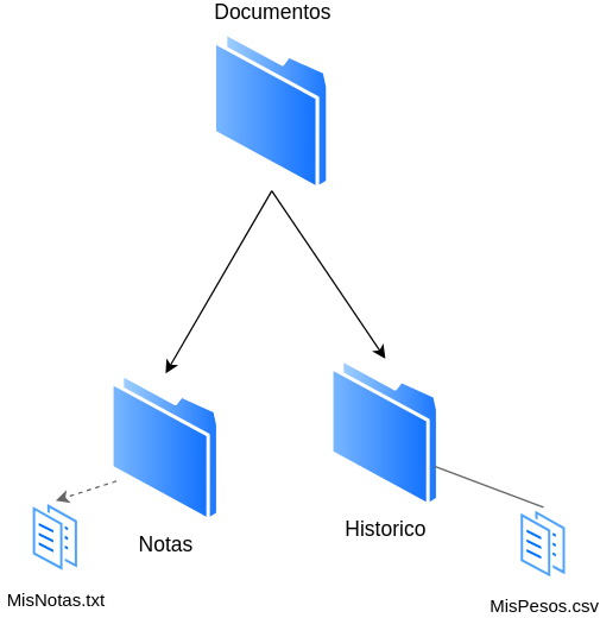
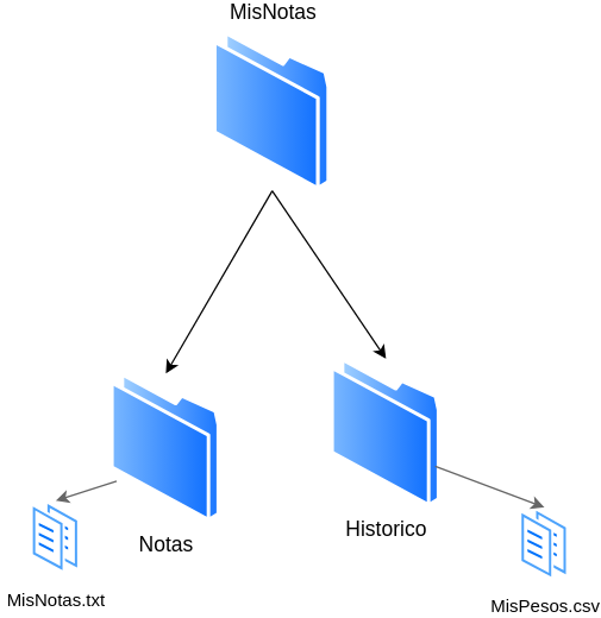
- <mxCell id="4" value="Documentos&lt;br style=&quot;font-size: 14px;&quot;&gt;" style="aspect=fixed;perimeter=ellipsePerimeter;html=1;align=center;shadow=0;dashed=0;spacingTop=-135;image;image=img/lib/active_directory/folder.svg;verticalAlign=top;fontSize=14;horizontal=1;labelBorderColor=none;labelBackgroundColor=none;fontColor=#000000;imageBorder=none;strokeWidth=1;perimeterSpacing=0;" parent="1" vertex="1"><mxGeometry x="143" y="20" width="79" height="107" as="geometry" /></mxCell>
+ <mxCell id="4" value="MisNotas&lt;br style=&quot;font-size: 14px;&quot;&gt;" style="aspect=fixed;perimeter=ellipsePerimeter;html=1;align=center;shadow=0;dashed=0;spacingTop=-135;image;image=img/lib/active_directory/folder.svg;verticalAlign=top;fontSize=14;horizontal=1;labelBorderColor=none;labelBackgroundColor=none;fontColor=#000000;imageBorder=none;strokeWidth=1;perimeterSpacing=0;" parent="1" vertex="1"><mxGeometry x="143" y="20" width="79" height="107" as="geometry" /></mxCell>
- <mxCell id="9" value="" style="endArrow=classic;html=1;fontSize=14;fontColor=#000000;entryX=0.5;entryY=0;entryDx=0;entryDy=0;exitX=0;exitY=0.75;exitDx=0;exitDy=0;fillColor=#f5f5f5;strokeColor=#666666;dashed=1;" parent="1" source="3" target="8" edge="1"><mxGeometry width="50" height="50" relative="1" as="geometry"><mxPoint x="29" y="310" as="sourcePoint" /><mxPoint x="29" y="270" as="targetPoint" /></mxGeometry></mxCell>
+ <mxCell id="9" value="" style="endArrow=classic;html=1;fontSize=14;fontColor=#000000;entryX=0.5;entryY=0;entryDx=0;entryDy=0;exitX=0;exitY=0.75;exitDx=0;exitDy=0;fillColor=#f5f5f5;strokeColor=#666666;" parent="1" source="3" target="8" edge="1"><mxGeometry width="50" height="50" relative="1" as="geometry"><mxPoint x="29" y="310" as="sourcePoint" /><mxPoint x="29" y="270" as="targetPoint" /></mxGeometry></mxCell>
- <mxCell id="10" value="" style="endArrow=none;html=1;fontSize=14;fontColor=#000000;exitX=1;exitY=0.75;exitDx=0;exitDy=0;entryX=0.5;entryY=0;entryDx=0;entryDy=0;fillColor=#f5f5f5;strokeColor=#666666;" parent="1" source="5" target="2" edge="1"><mxGeometry width="50" height="50" relative="1" as="geometry"><mxPoint x="339" y="320" as="sourcePoint" /><mxPoint x="389" y="270" as="targetPoint" /></mxGeometry></mxCell>
+ <mxCell id="10" value="" style="endArrow=classic;html=1;fontSize=14;fontColor=#000000;exitX=1;exitY=0.75;exitDx=0;exitDy=0;entryX=0.5;entryY=0;entryDx=0;entryDy=0;fillColor=#f5f5f5;strokeColor=#666666;" parent="1" source="5" target="2" edge="1"><mxGeometry width="50" height="50" relative="1" as="geometry"><mxPoint x="339" y="320" as="sourcePoint" /><mxPoint x="389" y="270" as="targetPoint" /></mxGeometry></mxCell>
